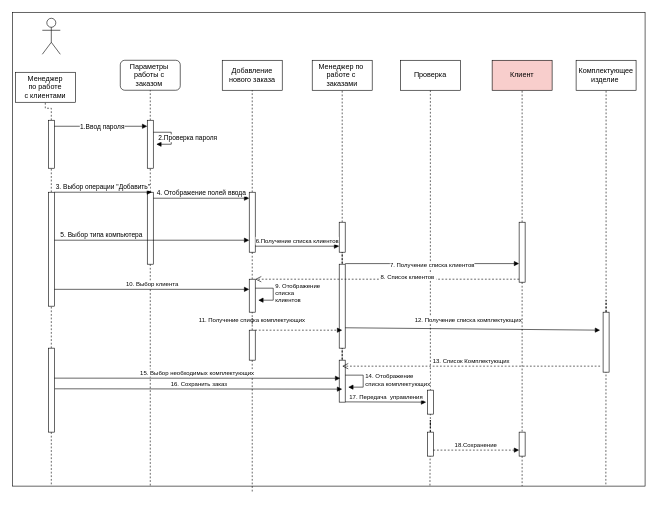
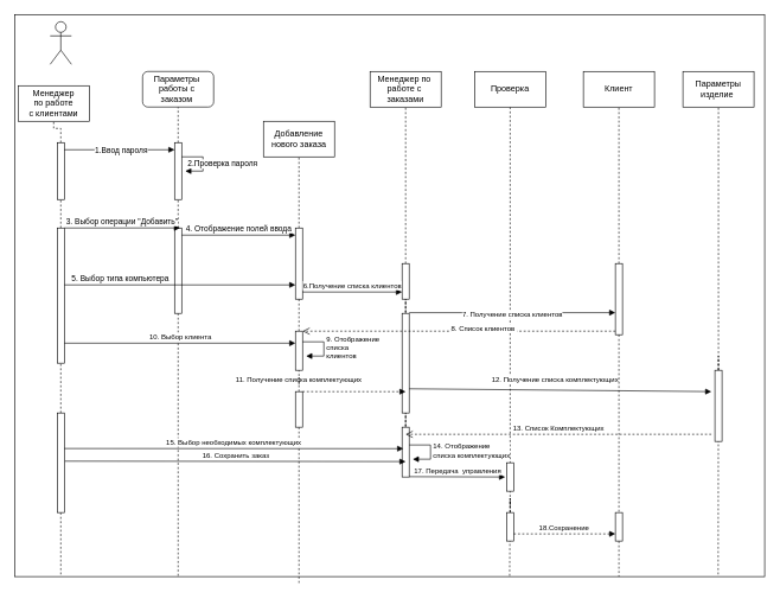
- <mxCell id="6" value="Добавление&lt;br&gt;нового заказа" style="rounded=0;whiteSpace=wrap;html=1;" parent="1" vertex="1"><mxGeometry x="370" y="100" width="100" height="50" as="geometry" /></mxCell>
+ <mxCell id="6" value="Добавление&lt;br&gt;нового заказа" style="rounded=0;whiteSpace=wrap;html=1;" parent="1" vertex="1"><mxGeometry x="370" y="170" width="100" height="50" as="geometry" /></mxCell>
- <mxCell id="10" value="Клиент" style="rounded=0;whiteSpace=wrap;html=1;fillColor=#f8cecc;" parent="1" vertex="1"><mxGeometry x="820" y="100" width="100" height="50" as="geometry" /></mxCell>
+ <mxCell id="10" value="Клиент" style="rounded=0;whiteSpace=wrap;html=1;" parent="1" vertex="1"><mxGeometry x="820" y="100" width="100" height="50" as="geometry" /></mxCell>
- <mxCell id="11" value="Комплектующее&lt;br&gt;изделие&amp;nbsp;" style="rounded=0;whiteSpace=wrap;html=1;" parent="1" vertex="1"><mxGeometry x="960" y="100" width="100" height="50" as="geometry" /></mxCell>
+ <mxCell id="11" value="Параметры&lt;br&gt;изделие&amp;nbsp;" style="rounded=0;whiteSpace=wrap;html=1;" parent="1" vertex="1"><mxGeometry x="960" y="100" width="100" height="50" as="geometry" /></mxCell>
